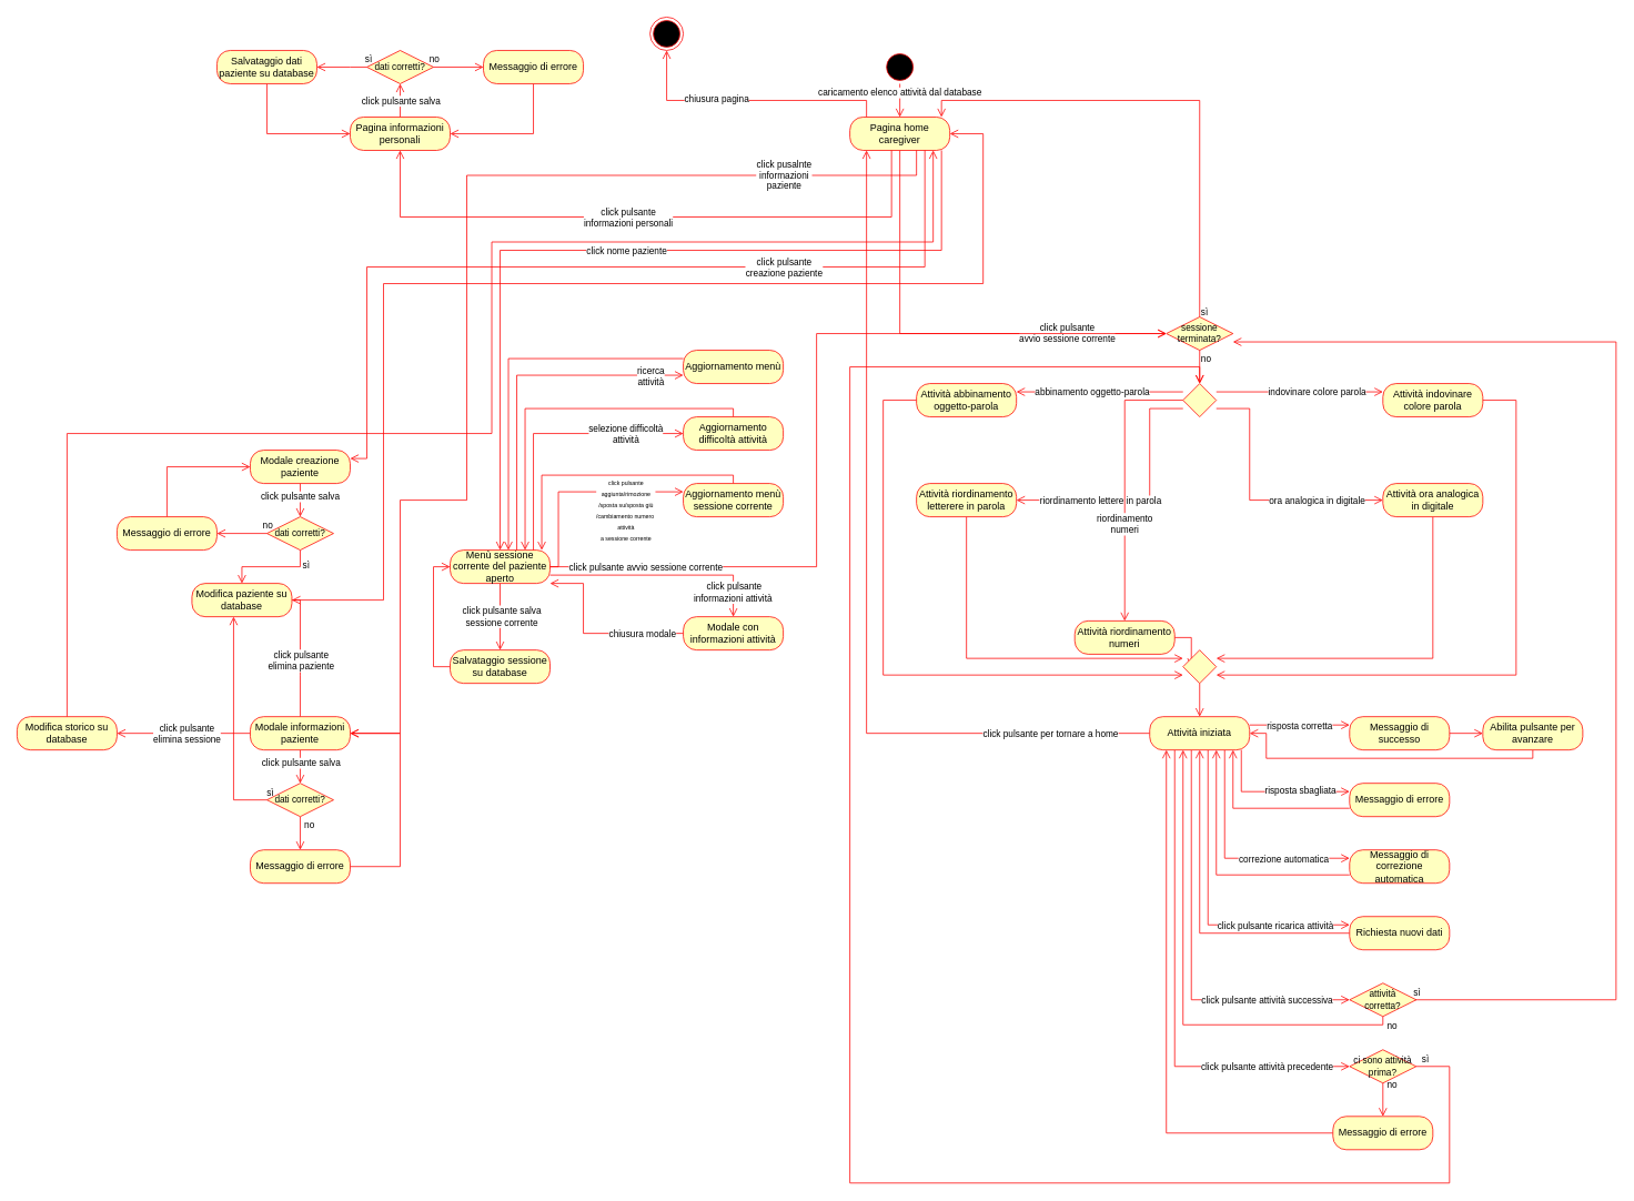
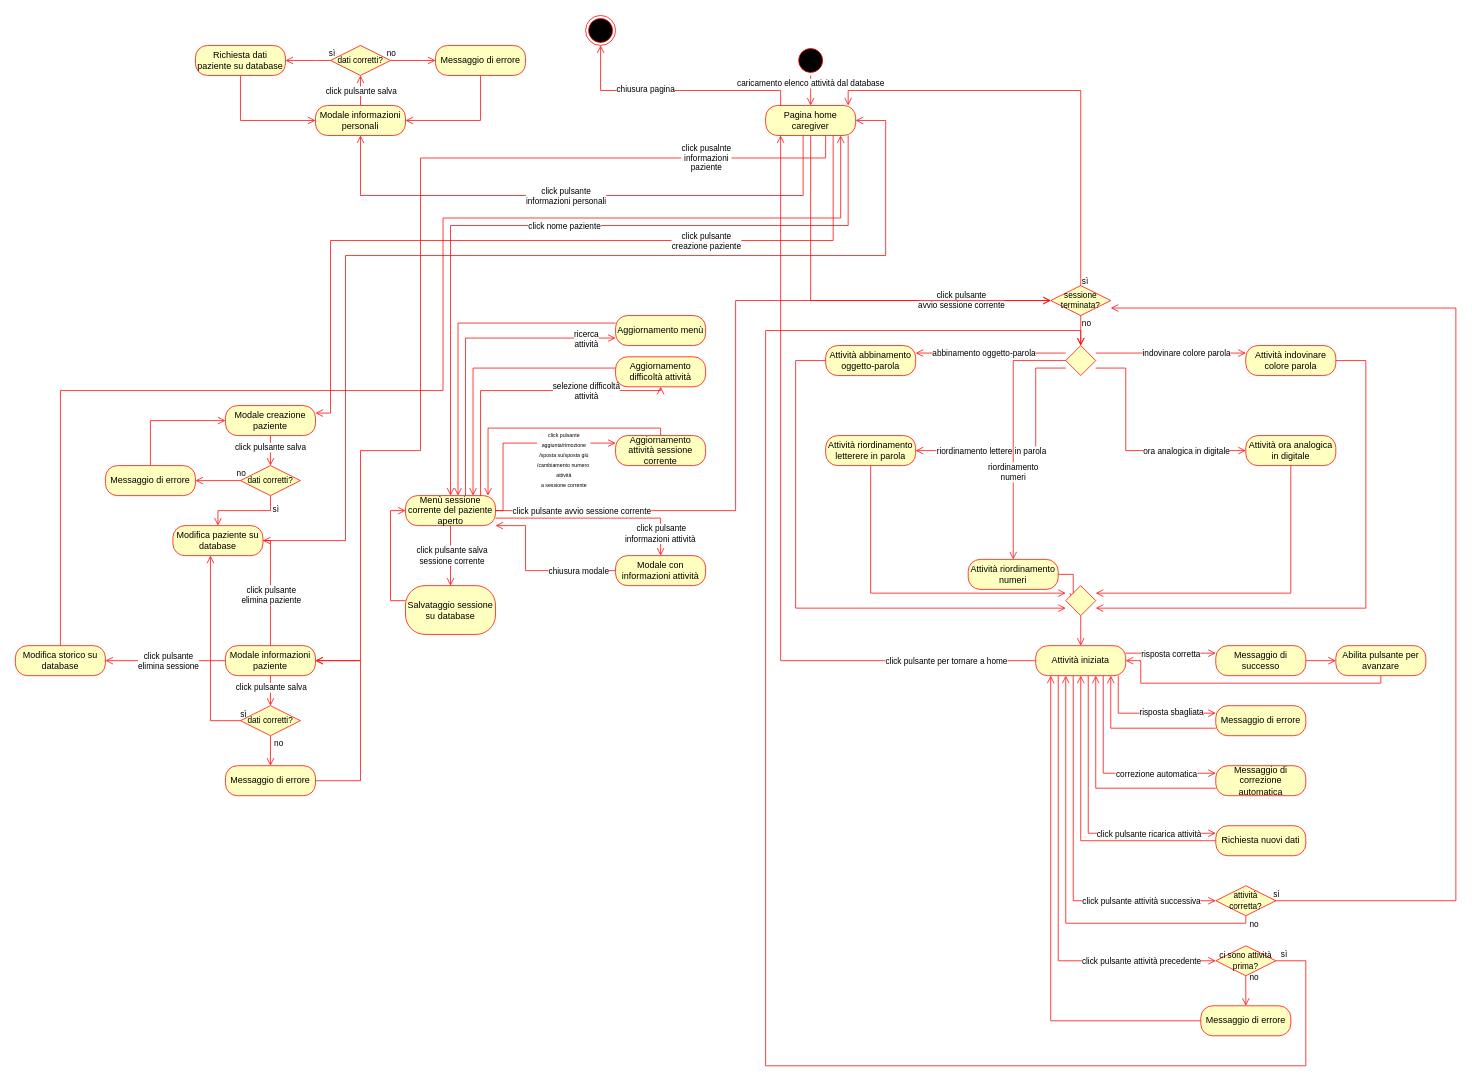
- <mxCell id="119" value="Salvataggio dati paziente su database" style="rounded=1;whiteSpace=wrap;html=1;arcSize=40;fontColor=#000000;fillColor=#ffffc0;strokeColor=#ff0000;" parent="1" vertex="1"><mxGeometry x="260" y="60" width="120" height="40" as="geometry" /></mxCell>
+ <mxCell id="119" value="Richiesta dati paziente su database" style="rounded=1;whiteSpace=wrap;html=1;arcSize=40;fontColor=#000000;fillColor=#ffffc0;strokeColor=#ff0000;" parent="1" vertex="1"><mxGeometry x="260" y="60" width="120" height="40" as="geometry" /></mxCell>
- <mxCell id="110" value="Pagina informazioni personali" style="rounded=1;whiteSpace=wrap;html=1;arcSize=40;fontColor=#000000;fillColor=#ffffc0;strokeColor=#ff0000;" parent="1" vertex="1"><mxGeometry x="420" y="140" width="120" height="40" as="geometry" /></mxCell>
+ <mxCell id="110" value="Modale informazioni personali" style="rounded=1;whiteSpace=wrap;html=1;arcSize=40;fontColor=#000000;fillColor=#ffffc0;strokeColor=#ff0000;" parent="1" vertex="1"><mxGeometry x="420" y="140" width="120" height="40" as="geometry" /></mxCell>
- <mxCell id="136" value="Aggiornamento difficoltà attività" style="rounded=1;whiteSpace=wrap;html=1;arcSize=40;fontColor=#000000;fillColor=#ffffc0;strokeColor=#ff0000;" parent="1" vertex="1"><mxGeometry x="820" y="500" width="120" height="40" as="geometry" /></mxCell>
+ <mxCell id="136" value="Aggiornamento difficoltà attività" style="rounded=1;whiteSpace=wrap;html=1;arcSize=40;fontColor=#000000;fillColor=#ffffc0;strokeColor=#ff0000;" parent="1" vertex="1"><mxGeometry x="820" y="475" width="120" height="40" as="geometry" /></mxCell>
- <mxCell id="138" value="Aggiornamento menù sessione corrente" style="rounded=1;whiteSpace=wrap;html=1;arcSize=40;fontColor=#000000;fillColor=#ffffc0;strokeColor=#ff0000;" parent="1" vertex="1"><mxGeometry x="820" y="580" width="120" height="40" as="geometry" /></mxCell>
+ <mxCell id="138" value="Aggiornamento attività sessione corrente" style="rounded=1;whiteSpace=wrap;html=1;arcSize=40;fontColor=#000000;fillColor=#ffffc0;strokeColor=#ff0000;" parent="1" vertex="1"><mxGeometry x="820" y="580" width="120" height="40" as="geometry" /></mxCell>
- <mxCell id="84" value="Salvataggio sessione su database" style="rounded=1;whiteSpace=wrap;html=1;arcSize=40;fontColor=#000000;fillColor=#ffffc0;strokeColor=#ff0000;" parent="1" vertex="1"><mxGeometry x="540" y="780" width="120" height="40" as="geometry" /></mxCell>
+ <mxCell id="84" value="Salvataggio sessione su database" style="rounded=1;whiteSpace=wrap;html=1;arcSize=40;fontColor=#000000;fillColor=#ffffc0;strokeColor=#ff0000;" parent="1" vertex="1"><mxGeometry x="540" y="780" width="120" height="65" as="geometry" /></mxCell>
